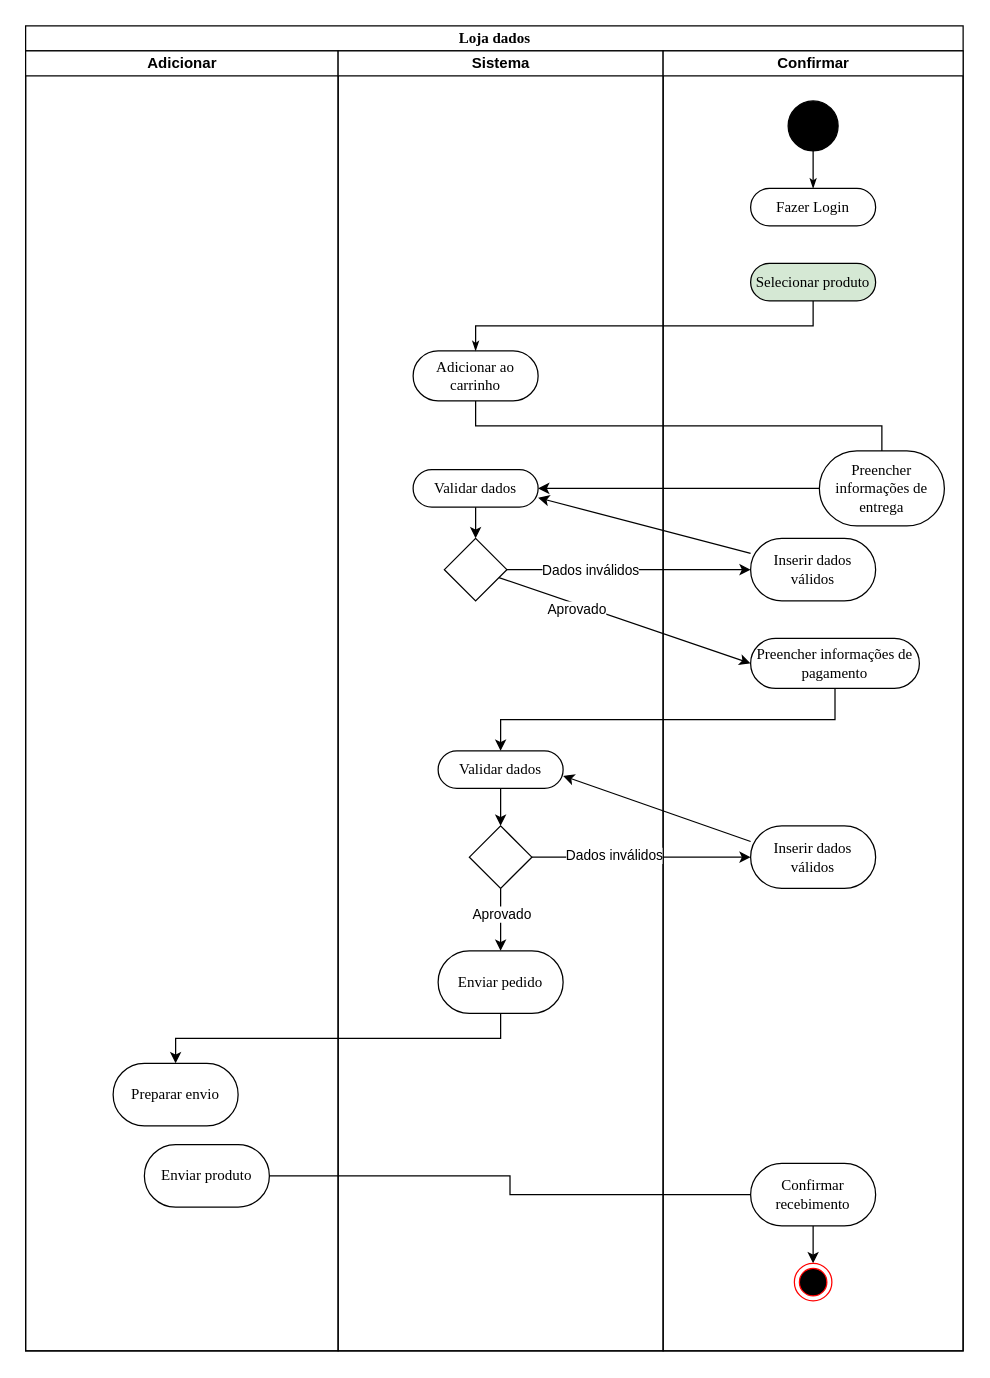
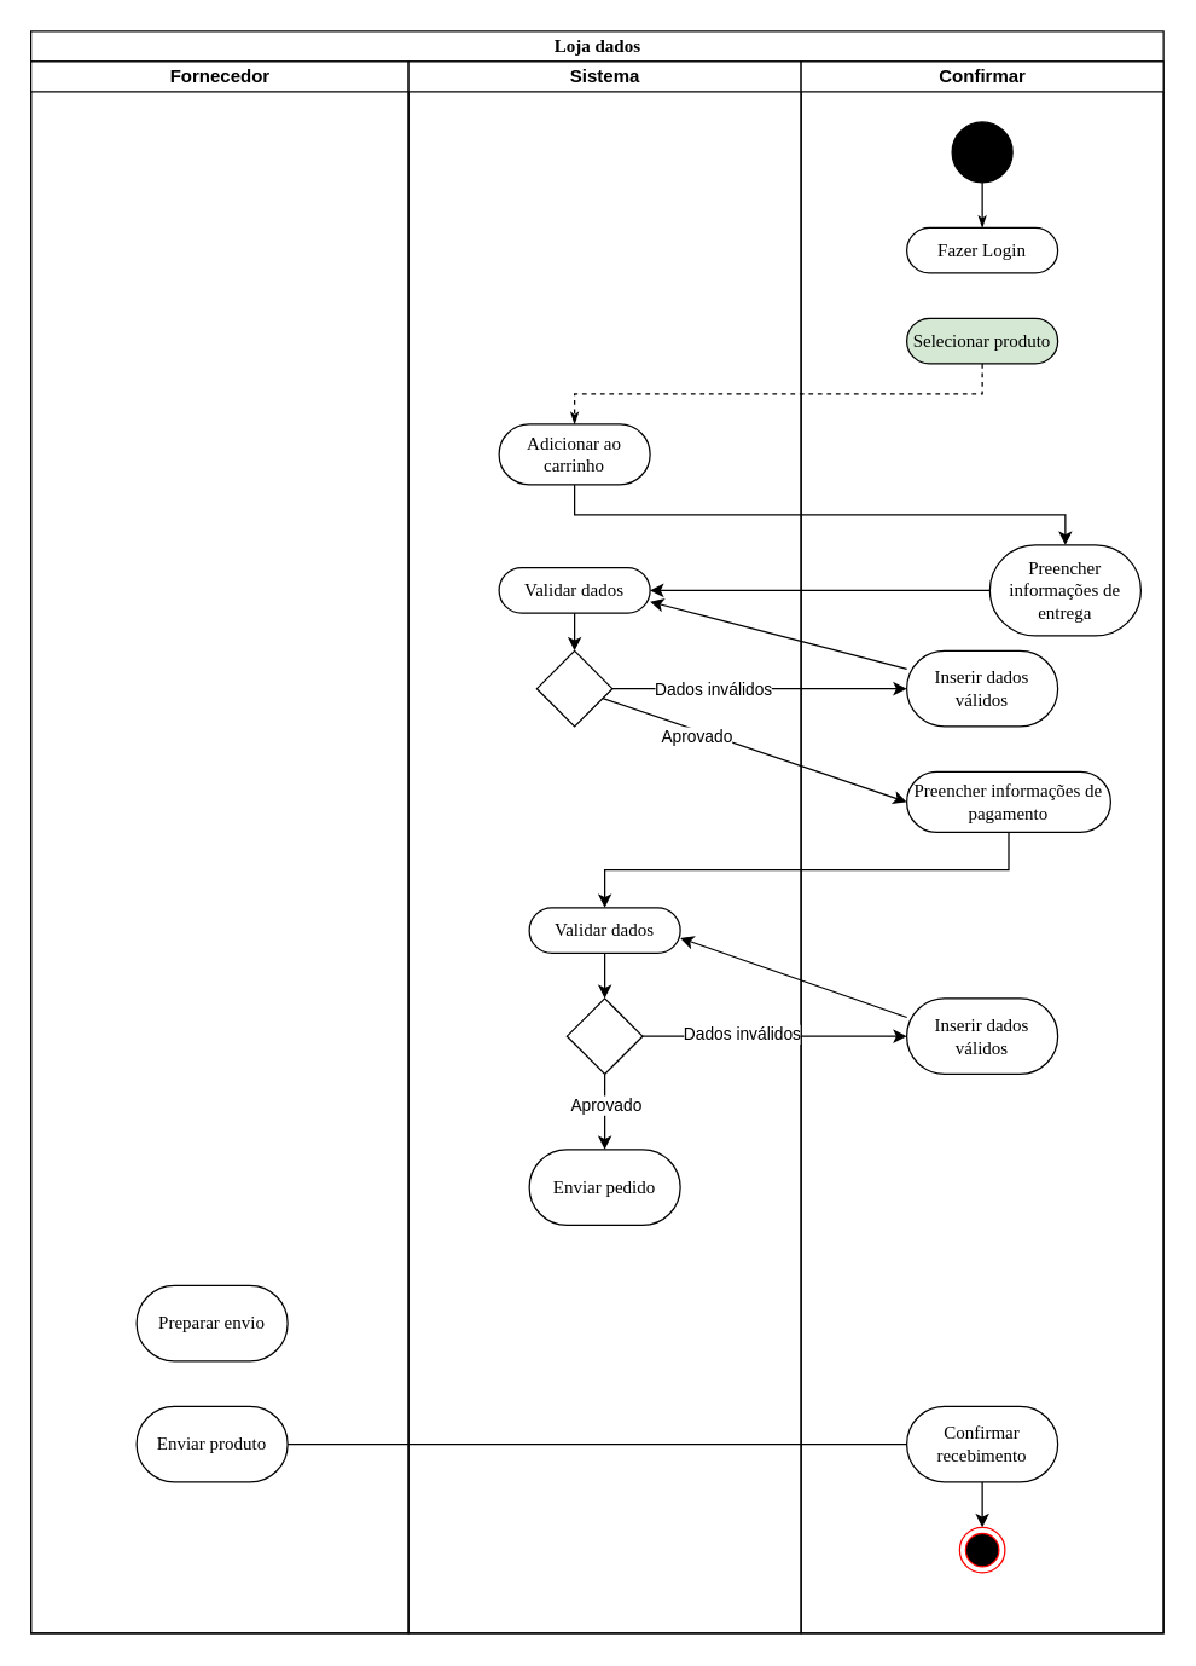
- <mxCell id="3" value="Adicionar" style="swimlane;html=1;startSize=20;" parent="2" vertex="1"><mxGeometry y="20" width="250" height="1040" as="geometry" /></mxCell>
+ <mxCell id="3" value="Fornecedor" style="swimlane;html=1;startSize=20;" parent="2" vertex="1"><mxGeometry y="20" width="250" height="1040" as="geometry" /></mxCell>
- <mxCell id="29" style="edgeStyle=orthogonalEdgeStyle;rounded=0;html=1;labelBackgroundColor=none;startArrow=none;startFill=0;startSize=5;endArrow=classicThin;endFill=1;endSize=5;jettySize=auto;orthogonalLoop=1;strokeWidth=1;fontFamily=Verdana;fontSize=12;entryX=0.5;entryY=0;entryDx=0;entryDy=0;exitX=0.5;exitY=1;exitDx=0;exitDy=0;" parent="14" source="20" target="21" edge="1"><mxGeometry relative="1" as="geometry"><Array as="points"><mxPoint x="120" y="220" /><mxPoint x="-150" y="220" /></Array><mxPoint x="120" y="190" as="sourcePoint" /></mxGeometry></mxCell>
+ <mxCell id="29" style="edgeStyle=orthogonalEdgeStyle;rounded=0;html=1;labelBackgroundColor=none;startArrow=none;startFill=0;startSize=5;endArrow=classicThin;endFill=1;endSize=5;jettySize=auto;orthogonalLoop=1;strokeWidth=1;fontFamily=Verdana;fontSize=12;entryX=0.5;entryY=0;entryDx=0;entryDy=0;exitX=0.5;exitY=1;exitDx=0;exitDy=0;dashed=1;" parent="14" source="20" target="21" edge="1"><mxGeometry relative="1" as="geometry"><Array as="points"><mxPoint x="120" y="220" /><mxPoint x="-150" y="220" /></Array><mxPoint x="120" y="190" as="sourcePoint" /></mxGeometry></mxCell>
- <mxCell id="24" style="edgeStyle=orthogonalEdgeStyle;rounded=0;orthogonalLoop=1;jettySize=auto;html=1;exitX=0.5;exitY=1;exitDx=0;exitDy=0;endArrow=none;" parent="14" source="21" target="22" edge="1"><mxGeometry relative="1" as="geometry" /></mxCell>
+ <mxCell id="24" style="edgeStyle=orthogonalEdgeStyle;rounded=0;orthogonalLoop=1;jettySize=auto;html=1;exitX=0.5;exitY=1;exitDx=0;exitDy=0;" parent="14" source="21" target="22" edge="1"><mxGeometry relative="1" as="geometry" /></mxCell>
- <mxCell id="40" style="edgeStyle=orthogonalEdgeStyle;rounded=0;orthogonalLoop=1;jettySize=auto;html=1;exitX=0.5;exitY=1;exitDx=0;exitDy=0;" parent="2" source="13" target="4" edge="1"><mxGeometry relative="1" as="geometry" /></mxCell>
- <mxCell id="5" value="Enviar produto" style="rounded=1;whiteSpace=wrap;html=1;shadow=0;comic=0;labelBackgroundColor=none;strokeWidth=1;fontFamily=Verdana;fontSize=12;align=center;arcSize=50;" parent="3" vertex="1"><mxGeometry x="95" y="875" width="100" height="50" as="geometry" /></mxCell>
+ <mxCell id="5" value="Enviar produto" style="rounded=1;whiteSpace=wrap;html=1;shadow=0;comic=0;labelBackgroundColor=none;strokeWidth=1;fontFamily=Verdana;fontSize=12;align=center;arcSize=50;" parent="3" vertex="1"><mxGeometry x="70" y="890" width="100" height="50" as="geometry" /></mxCell>
